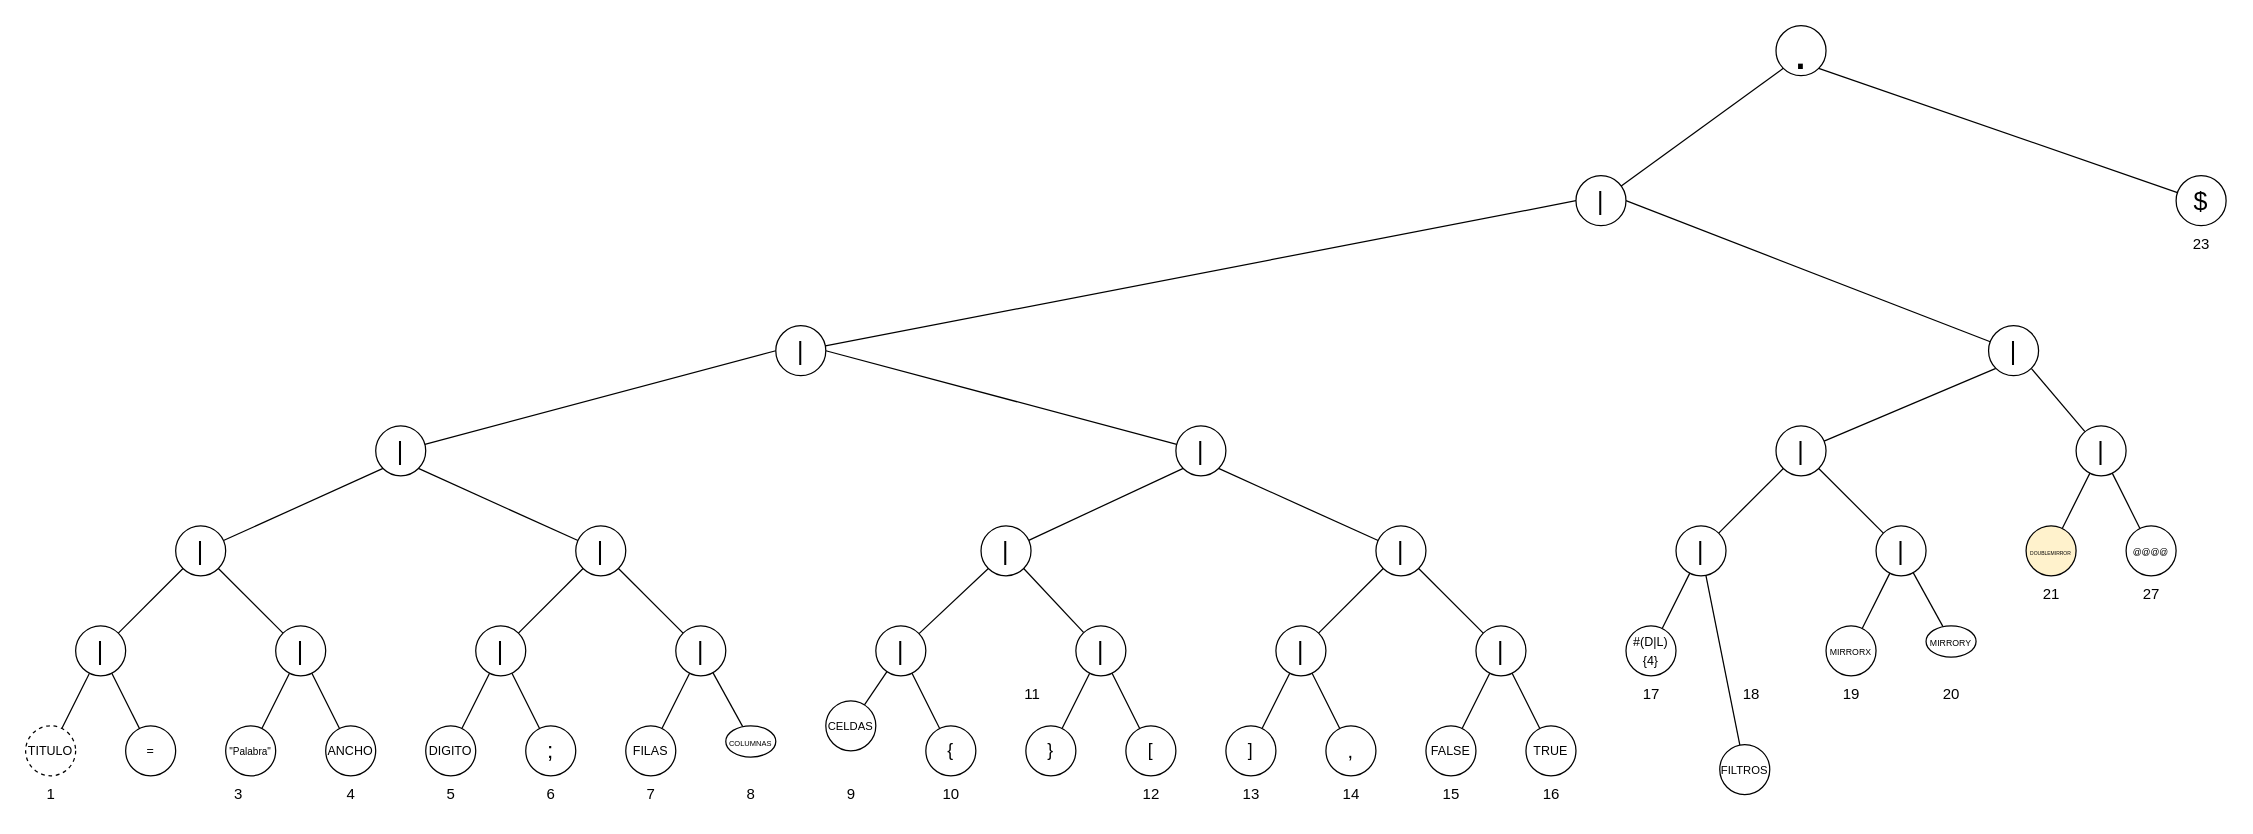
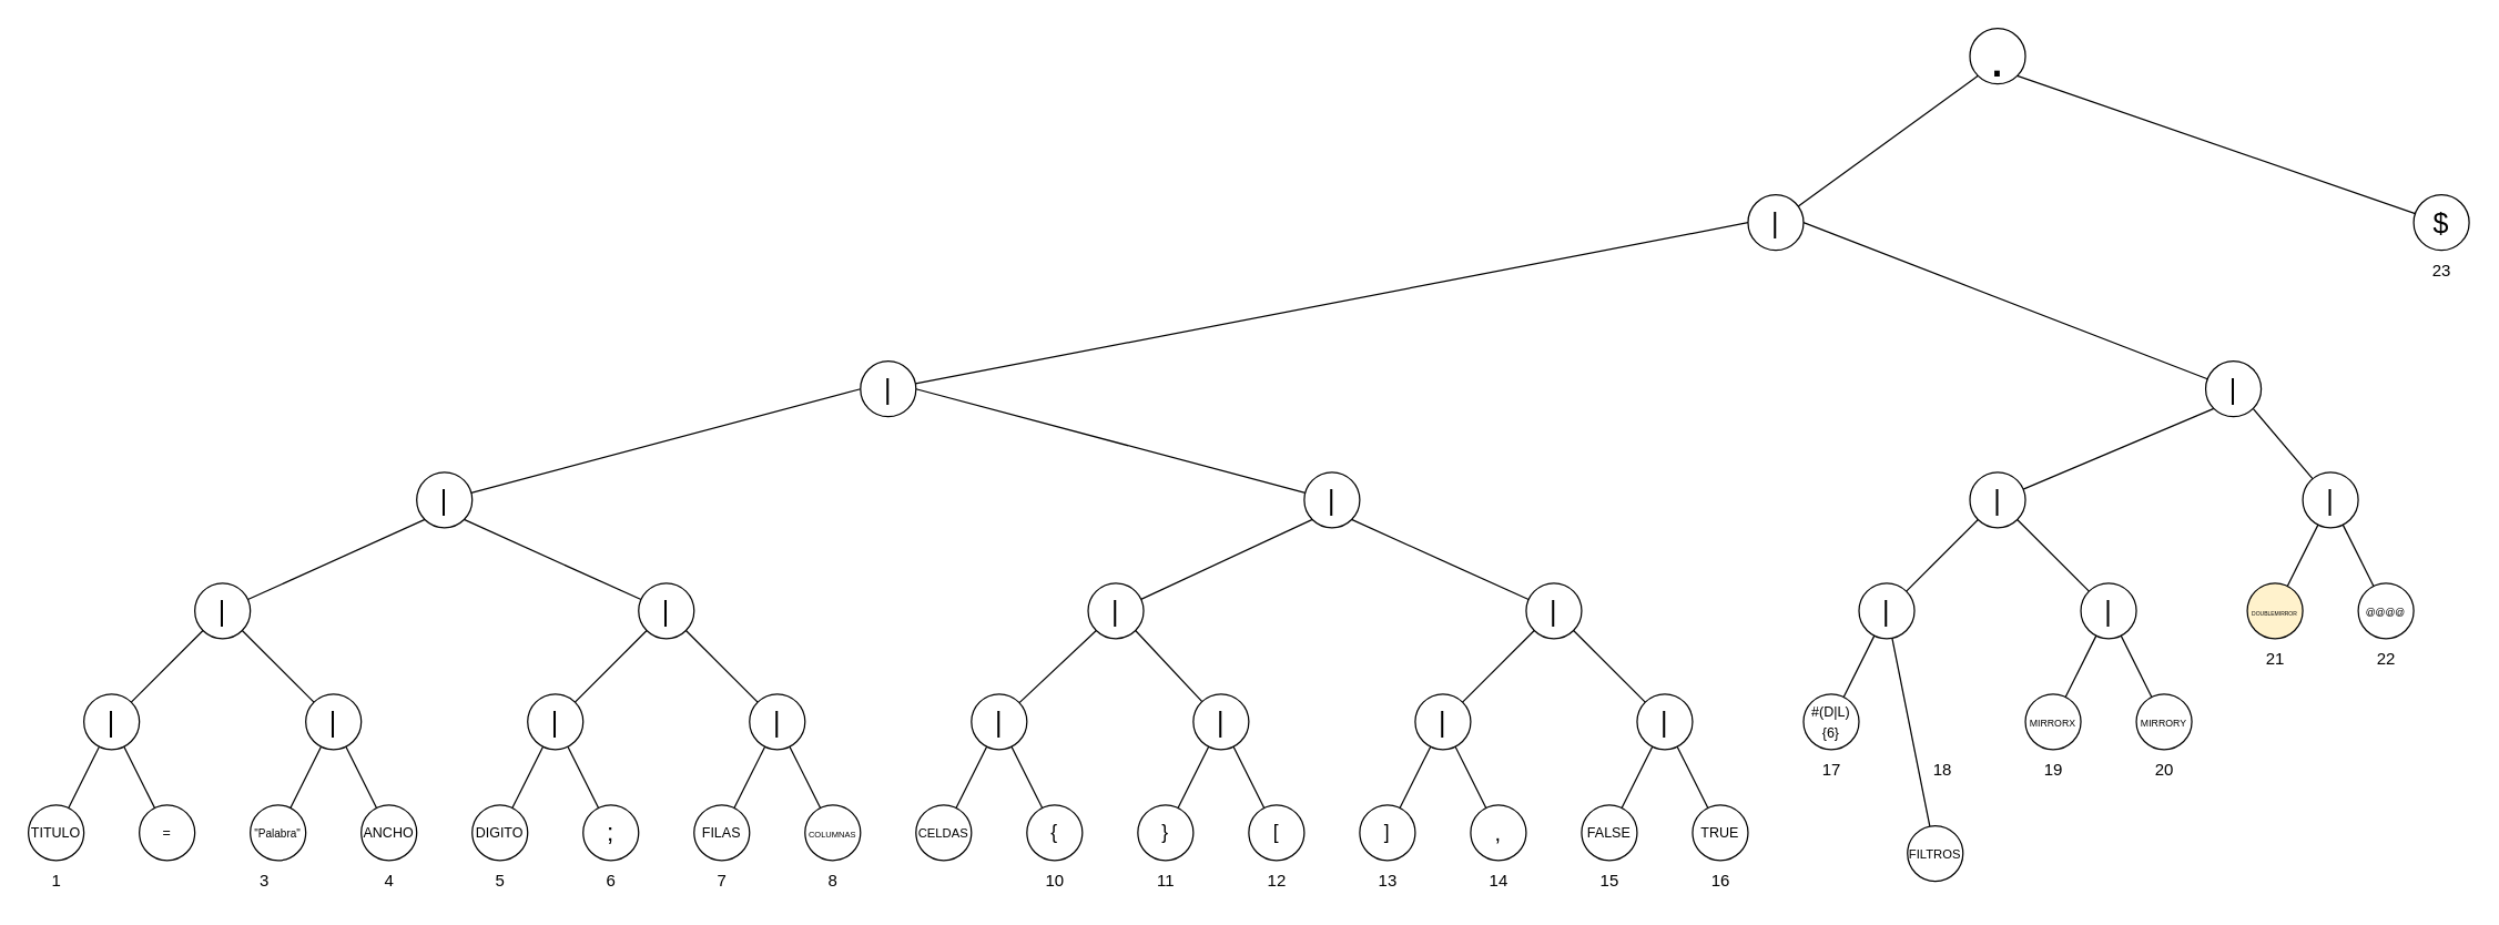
- <mxCell id="113" value="27" style="text;html=1;align=center;verticalAlign=middle;resizable=0;points=[];autosize=1;strokeColor=none;fillColor=none;" vertex="1" parent="1"><mxGeometry x="1705" y="465" width="30" height="20" as="geometry" /></mxCell>
+ <mxCell id="113" value="22" style="text;html=1;align=center;verticalAlign=middle;resizable=0;points=[];autosize=1;strokeColor=none;fillColor=none;" vertex="1" parent="1"><mxGeometry x="1705" y="465" width="30" height="20" as="geometry" /></mxCell>
- <mxCell id="86" value="&lt;span style=&quot;font-size: 7px&quot;&gt;MIRRORY&lt;/span&gt;" style="ellipse;whiteSpace=wrap;html=1;aspect=fixed;" vertex="1" parent="1"><mxGeometry x="1540" y="500" width="40" height="25" as="geometry" /></mxCell>
+ <mxCell id="86" value="&lt;span style=&quot;font-size: 7px&quot;&gt;MIRRORY&lt;/span&gt;" style="ellipse;whiteSpace=wrap;html=1;aspect=fixed;" vertex="1" parent="1"><mxGeometry x="1540" y="500" width="40" height="40" as="geometry" /></mxCell>
- <mxCell id="80" value="&lt;font style=&quot;font-size: 10px&quot;&gt;#(D|L){4}&lt;/font&gt;" style="ellipse;whiteSpace=wrap;html=1;aspect=fixed;" vertex="1" parent="1"><mxGeometry x="1300" y="500" width="40" height="40" as="geometry" /></mxCell>
+ <mxCell id="80" value="&lt;font style=&quot;font-size: 10px&quot;&gt;#(D|L){6}&lt;/font&gt;" style="ellipse;whiteSpace=wrap;html=1;aspect=fixed;" vertex="1" parent="1"><mxGeometry x="1300" y="500" width="40" height="40" as="geometry" /></mxCell>
- <mxCell id="102" value="11" style="text;html=1;align=center;verticalAlign=middle;resizable=0;points=[];autosize=1;strokeColor=none;fillColor=none;" vertex="1" parent="1"><mxGeometry x="810" y="545" width="30" height="20" as="geometry" /></mxCell>
+ <mxCell id="102" value="11" style="text;html=1;align=center;verticalAlign=middle;resizable=0;points=[];autosize=1;strokeColor=none;fillColor=none;" vertex="1" parent="1"><mxGeometry x="825" y="625" width="30" height="20" as="geometry" /></mxCell>
- <mxCell id="64" value="&lt;font style=&quot;font-size: 9px&quot;&gt;CELDAS&lt;/font&gt;" style="ellipse;whiteSpace=wrap;html=1;aspect=fixed;" vertex="1" parent="1"><mxGeometry x="660" y="560" width="40" height="40" as="geometry" /></mxCell>
+ <mxCell id="64" value="&lt;font style=&quot;font-size: 9px&quot;&gt;CELDAS&lt;/font&gt;" style="ellipse;whiteSpace=wrap;html=1;aspect=fixed;" vertex="1" parent="1"><mxGeometry x="660" y="580" width="40" height="40" as="geometry" /></mxCell>
- <mxCell id="62" value="&lt;font style=&quot;font-size: 6px&quot;&gt;COLUMNAS&lt;/font&gt;" style="ellipse;whiteSpace=wrap;html=1;aspect=fixed;" vertex="1" parent="1"><mxGeometry x="580" y="580" width="40" height="25" as="geometry" /></mxCell>
+ <mxCell id="62" value="&lt;font style=&quot;font-size: 6px&quot;&gt;COLUMNAS&lt;/font&gt;" style="ellipse;whiteSpace=wrap;html=1;aspect=fixed;" vertex="1" parent="1"><mxGeometry x="580" y="580" width="40" height="40" as="geometry" /></mxCell>
- <mxCell id="3" value="&lt;font style=&quot;font-size: 10px&quot;&gt;TITULO&lt;/font&gt;" style="ellipse;whiteSpace=wrap;html=1;aspect=fixed;dashed=1;" vertex="1" parent="1"><mxGeometry x="20" y="580" width="40" height="40" as="geometry" /></mxCell>
+ <mxCell id="3" value="&lt;font style=&quot;font-size: 10px&quot;&gt;TITULO&lt;/font&gt;" style="ellipse;whiteSpace=wrap;html=1;aspect=fixed;" vertex="1" parent="1"><mxGeometry x="20" y="580" width="40" height="40" as="geometry" /></mxCell>
- <mxCell id="100" value="9" style="text;html=1;align=center;verticalAlign=middle;resizable=0;points=[];autosize=1;strokeColor=none;fillColor=none;" vertex="1" parent="1"><mxGeometry x="670" y="625" width="20" height="20" as="geometry" /></mxCell>
